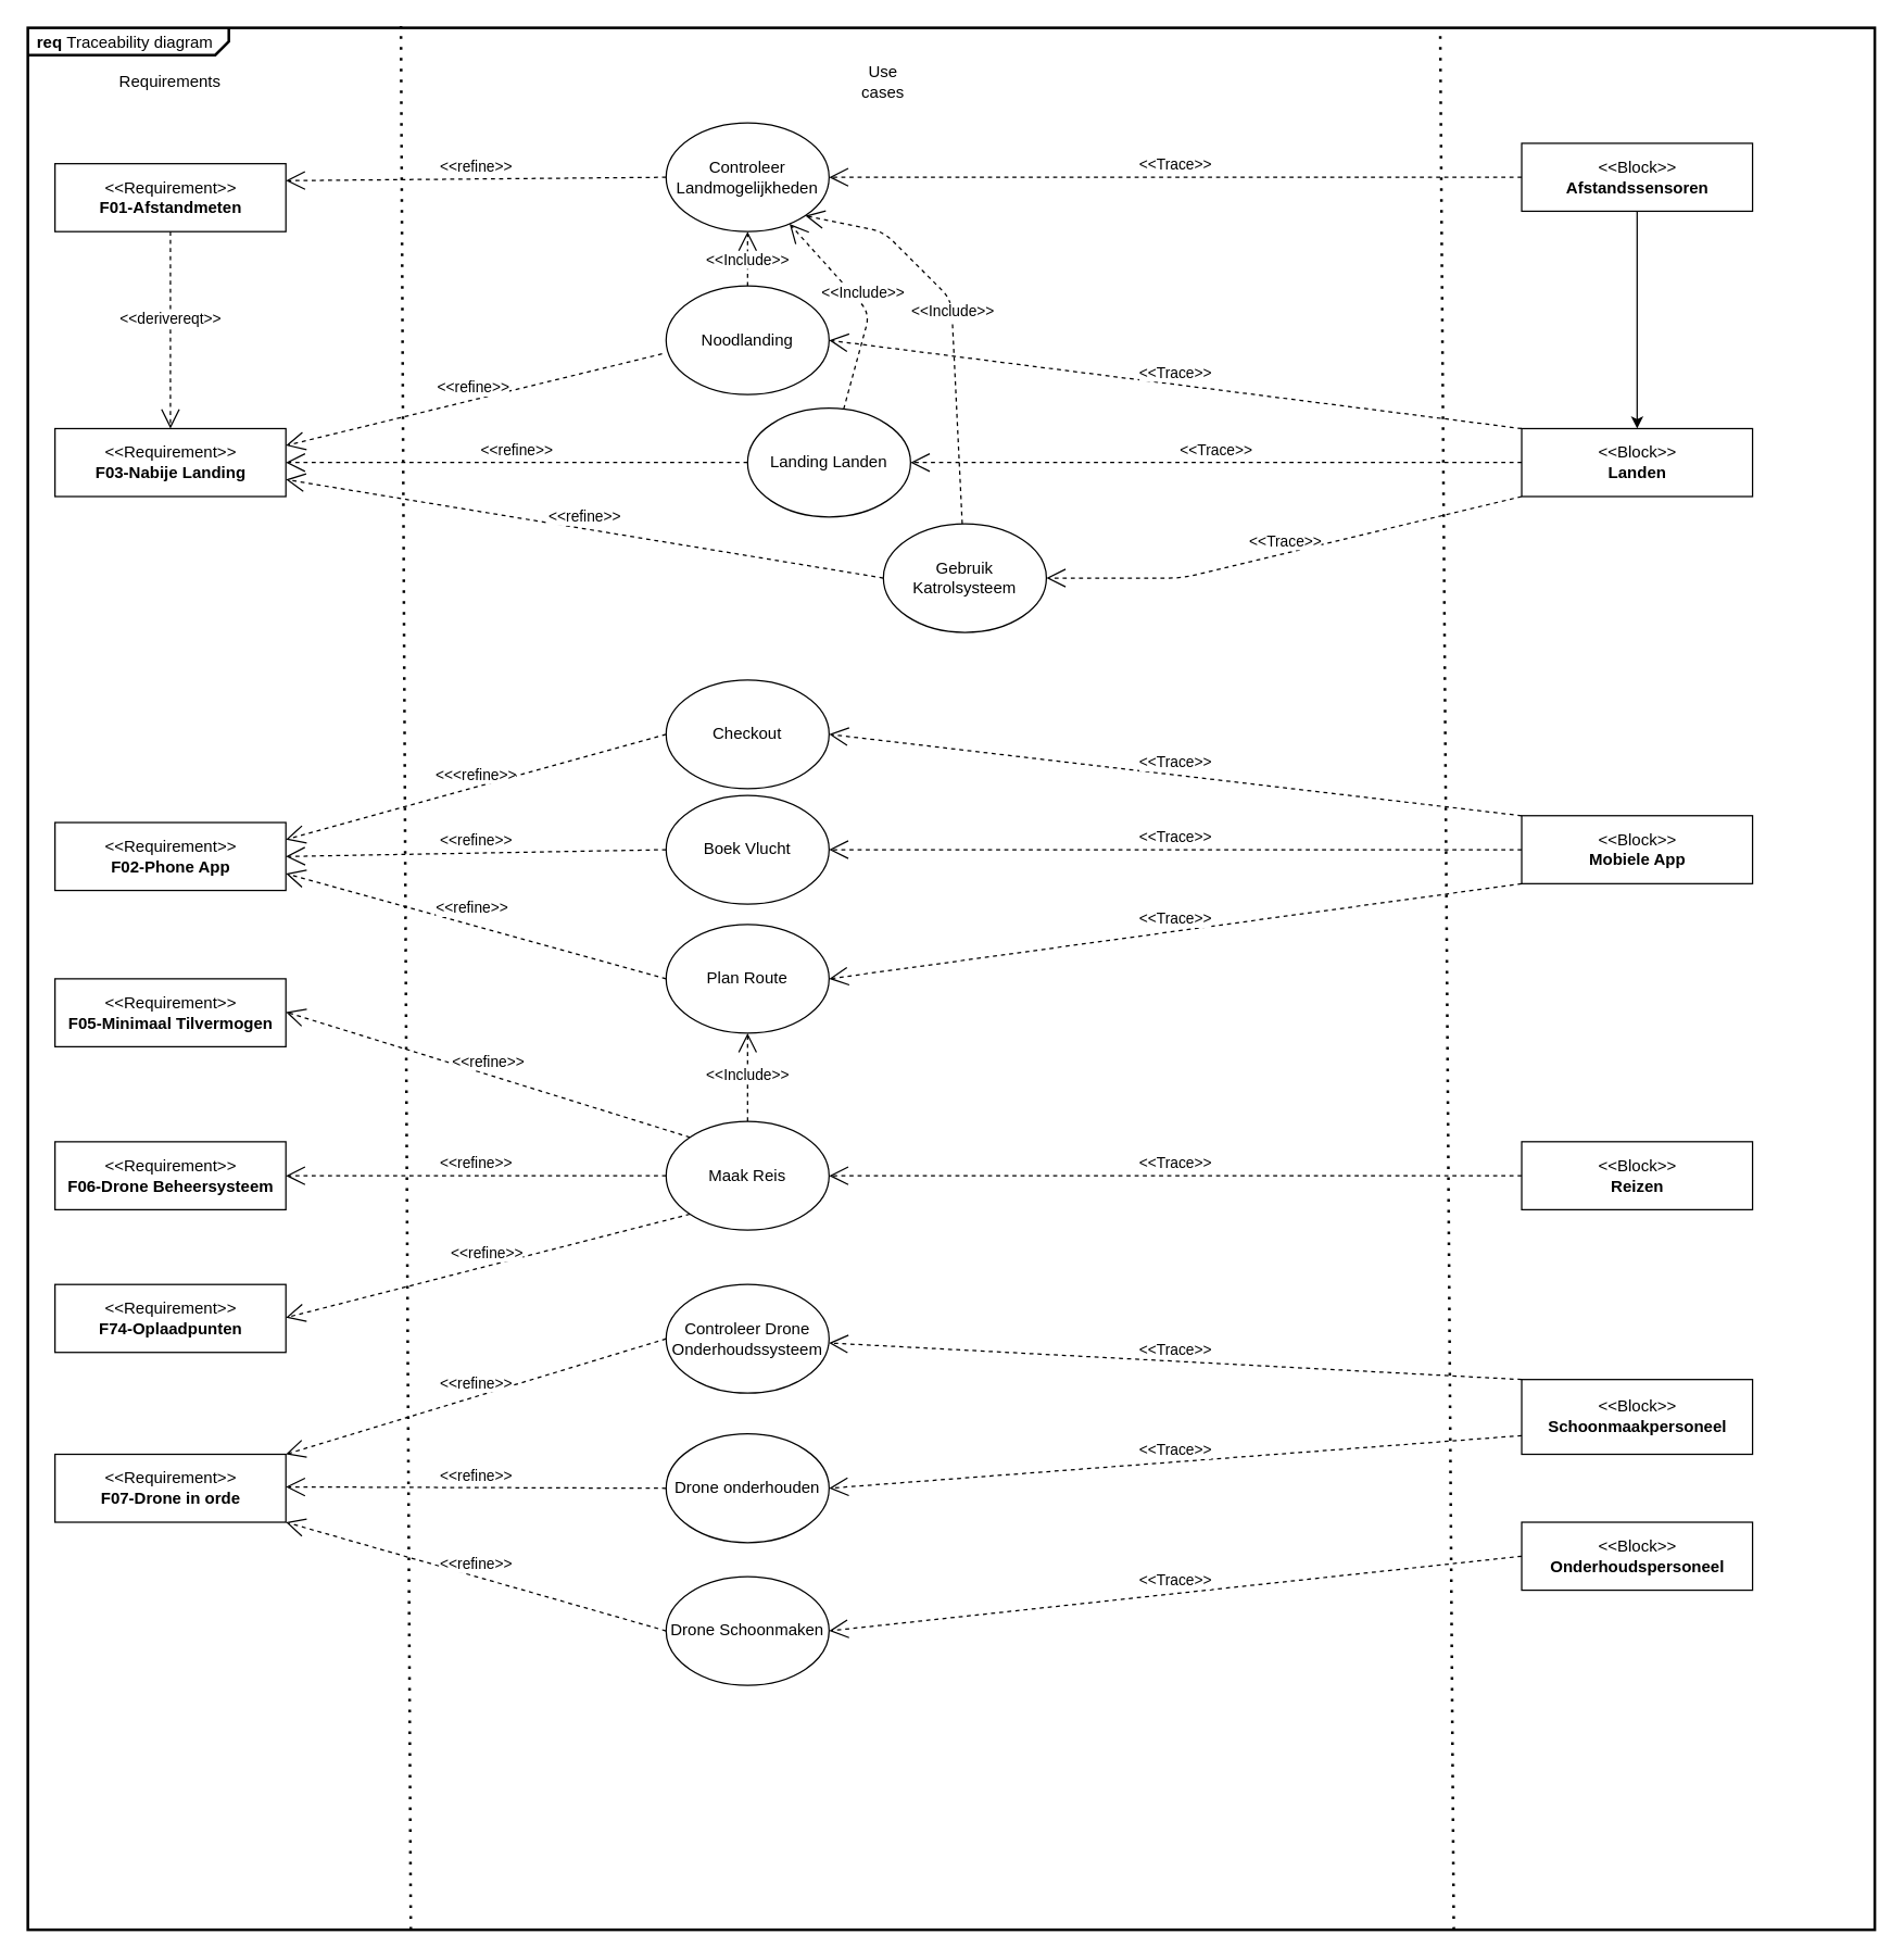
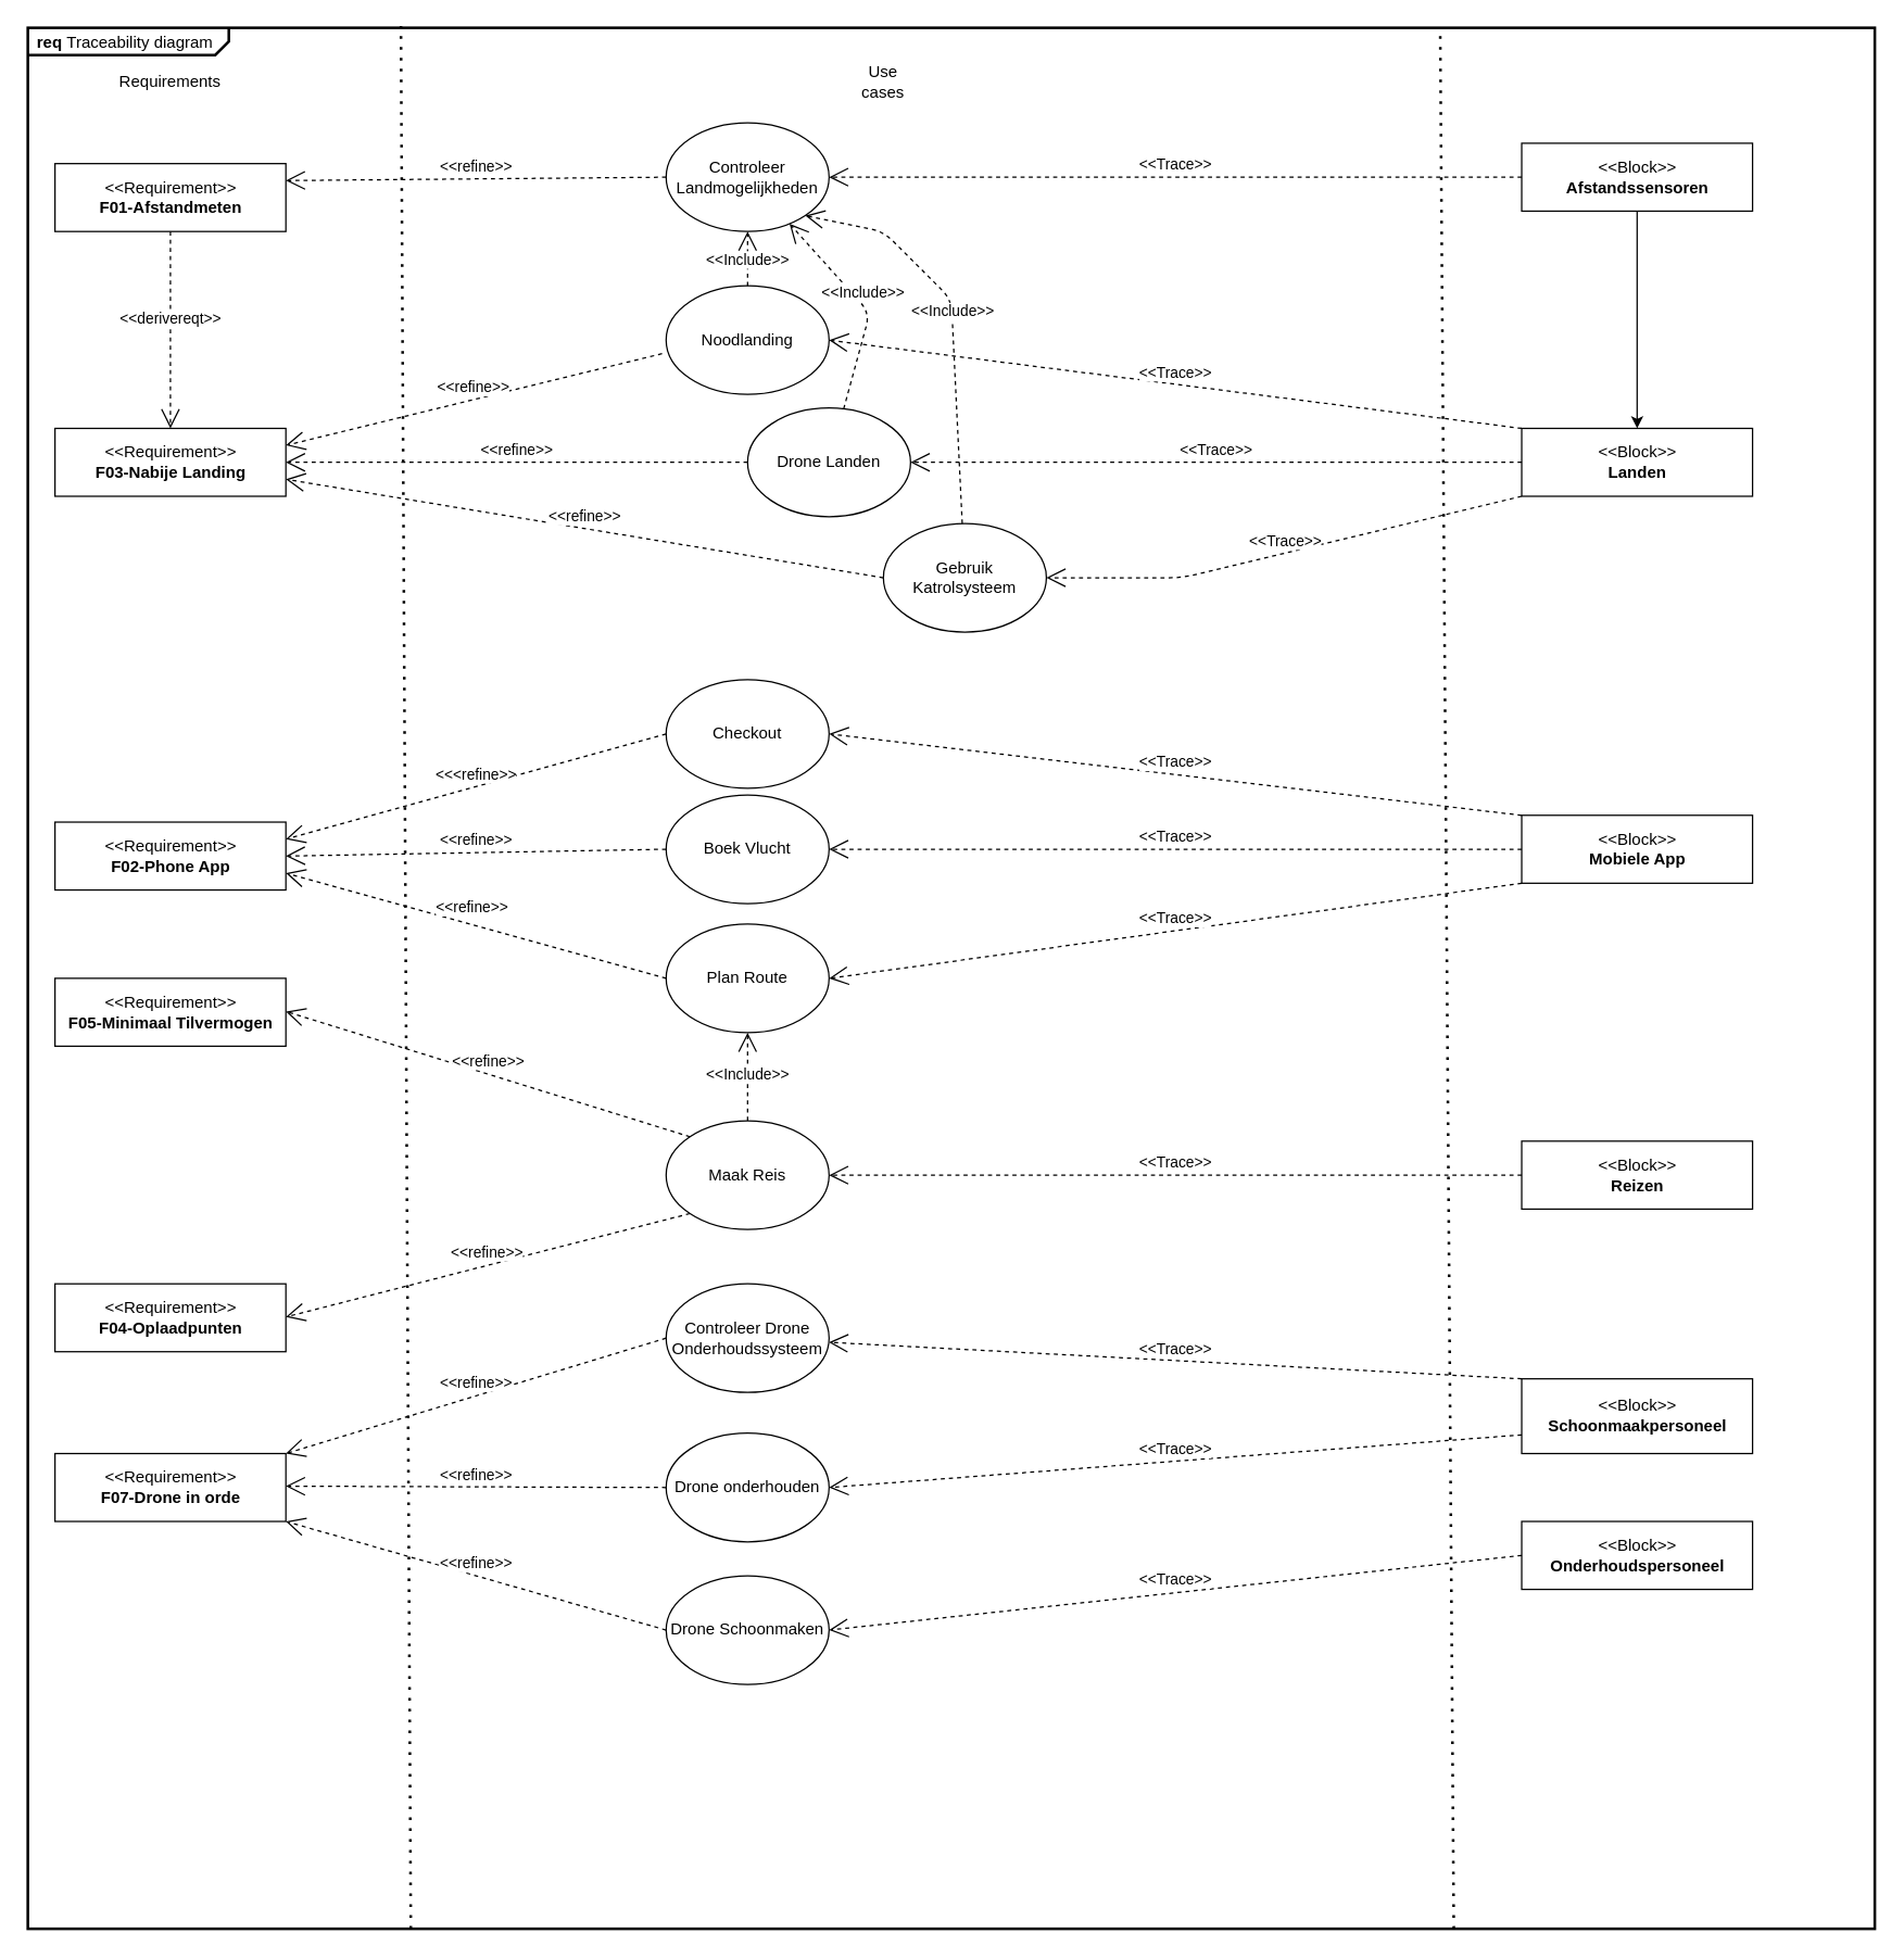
- <mxCell id="15" value="Landing Landen" style="ellipse;whiteSpace=wrap;html=1;" vertex="1" parent="1"><mxGeometry x="550" y="300" width="120" height="80" as="geometry" /></mxCell>
+ <mxCell id="15" value="Drone Landen" style="ellipse;whiteSpace=wrap;html=1;" vertex="1" parent="1"><mxGeometry x="550" y="300" width="120" height="80" as="geometry" /></mxCell>
- <mxCell id="8" value="&amp;lt;&amp;lt;Requirement&amp;gt;&amp;gt;&lt;br&gt;&lt;b&gt;F06-Drone Beheersysteem&lt;br&gt;&lt;/b&gt;" style="html=1;" vertex="1" parent="1"><mxGeometry x="40" y="839.96" width="170" height="50" as="geometry" /></mxCell>
- <mxCell id="26" value="&amp;lt;&amp;lt;refine&amp;gt;&amp;gt;" style="edgeStyle=none;html=1;endArrow=open;endSize=12;dashed=1;verticalAlign=bottom;entryX=1;entryY=0.5;entryDx=0;entryDy=0;exitX=0;exitY=0.5;exitDx=0;exitDy=0;" edge="1" parent="1" source="12" target="8"><mxGeometry width="160" relative="1" as="geometry"><mxPoint x="490" y="1294.96" as="sourcePoint" /><mxPoint x="650" y="1294.96" as="targetPoint" /></mxGeometry></mxCell>
- <mxCell id="6" value="&amp;lt;&amp;lt;Requirement&amp;gt;&amp;gt;&lt;br&gt;&lt;b&gt;F74-Oplaadpunten&lt;br&gt;&lt;/b&gt;" style="html=1;" vertex="1" parent="1"><mxGeometry x="40" y="945" width="170" height="50" as="geometry" /></mxCell>
+ <mxCell id="6" value="&amp;lt;&amp;lt;Requirement&amp;gt;&amp;gt;&lt;br&gt;&lt;b&gt;F04-Oplaadpunten&lt;br&gt;&lt;/b&gt;" style="html=1;" vertex="1" parent="1"><mxGeometry x="40" y="945" width="170" height="50" as="geometry" /></mxCell>
